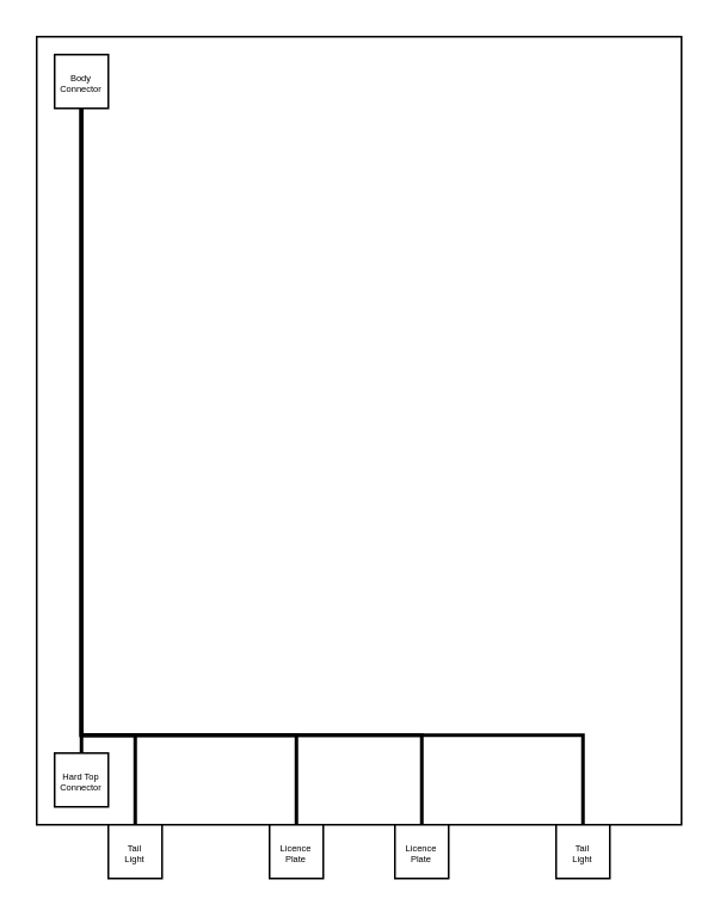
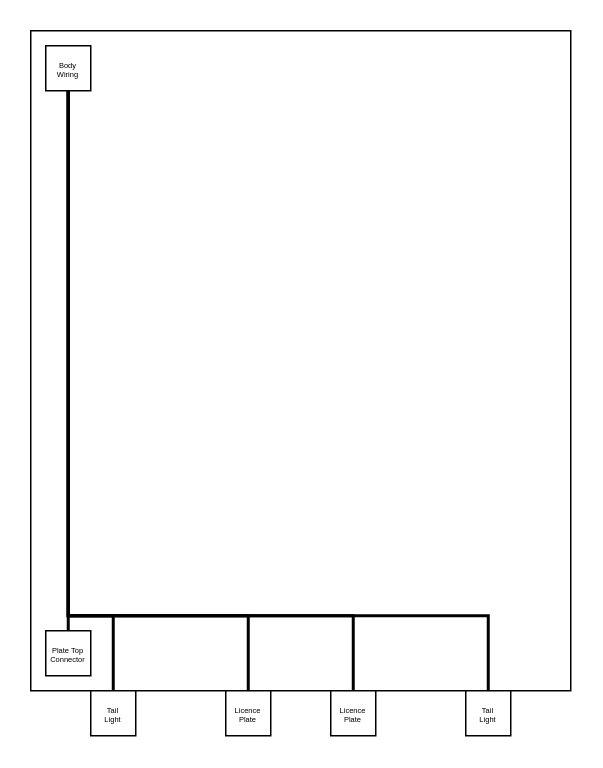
- <mxCell id="8" value="Body&lt;div&gt;Connector&lt;/div&gt;" style="whiteSpace=wrap;html=1;aspect=fixed;fontSize=5;" parent="1" vertex="1"><mxGeometry x="30" y="30" width="30" height="30" as="geometry" /></mxCell>
+ <mxCell id="8" value="Body&lt;div&gt;Wiring&lt;/div&gt;" style="whiteSpace=wrap;html=1;aspect=fixed;fontSize=5;" parent="1" vertex="1"><mxGeometry x="30" y="30" width="30" height="30" as="geometry" /></mxCell>
- <mxCell id="13" value="Hard Top&lt;div&gt;Connector&lt;/div&gt;" style="whiteSpace=wrap;html=1;aspect=fixed;fontSize=5;" parent="1" vertex="1"><mxGeometry x="30" y="420" width="30" height="30" as="geometry" /></mxCell>
+ <mxCell id="13" value="Plate Top&lt;div&gt;Connector&lt;/div&gt;" style="whiteSpace=wrap;html=1;aspect=fixed;fontSize=5;" parent="1" vertex="1"><mxGeometry x="30" y="420" width="30" height="30" as="geometry" /></mxCell>
